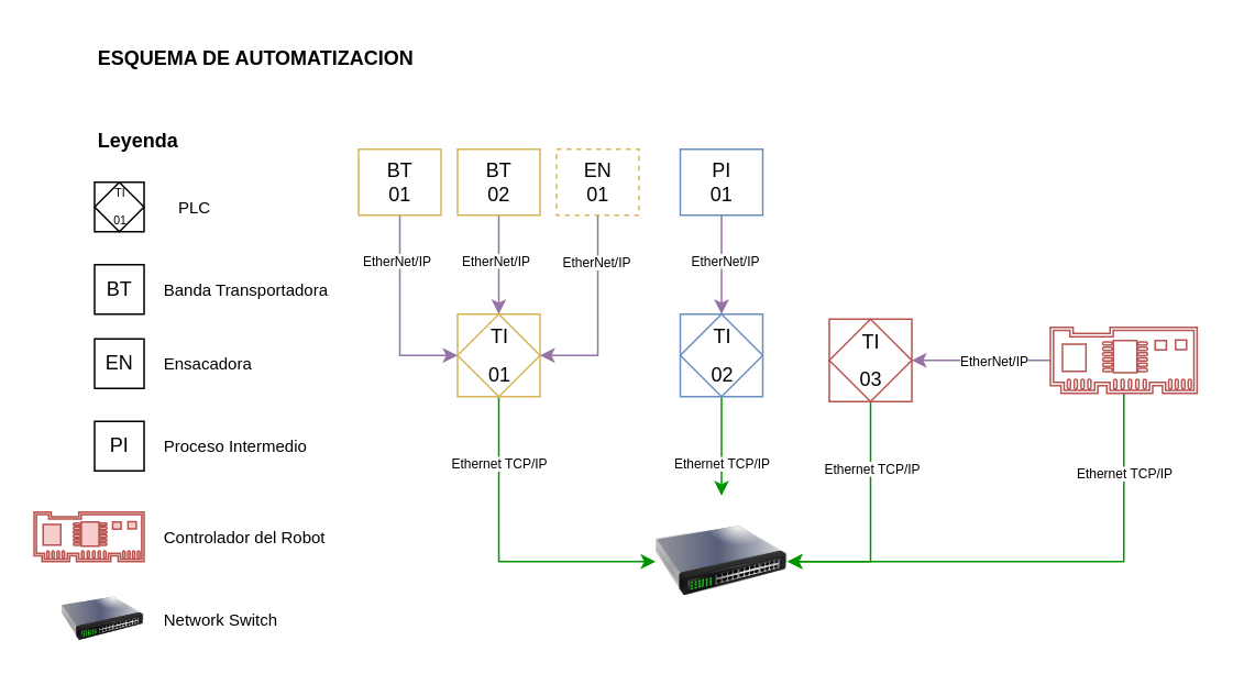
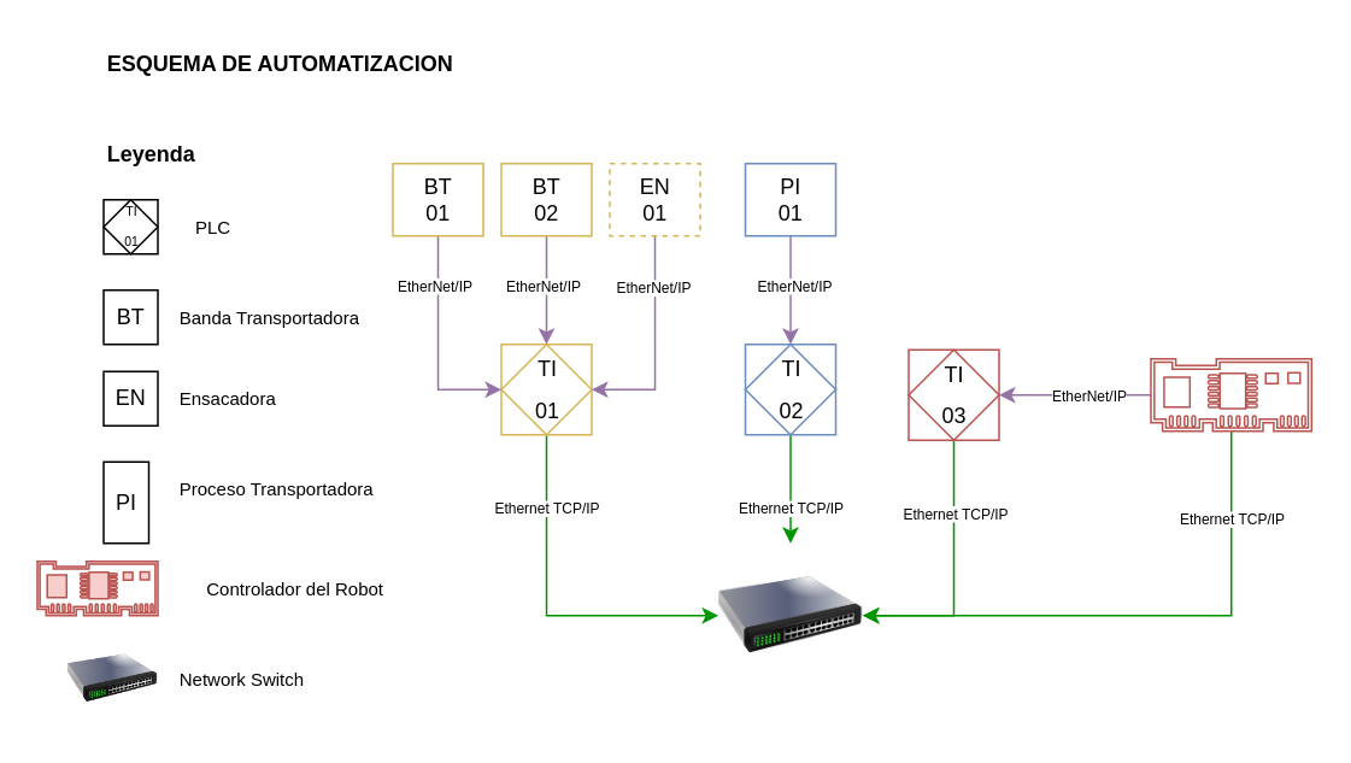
- <mxCell id="33" value="PI" style="whiteSpace=wrap;html=1;dashed=0;" vertex="1" parent="1"><mxGeometry x="56.67" y="255" width="30" height="30" as="geometry" /></mxCell>
+ <mxCell id="33" value="PI" style="whiteSpace=wrap;html=1;dashed=0;" vertex="1" parent="1"><mxGeometry x="56.67" y="255" width="25" height="45" as="geometry" /></mxCell>
- <mxCell id="34" value="Proceso Intermedio" style="text;html=1;align=left;verticalAlign=middle;resizable=0;points=[];autosize=1;strokeColor=none;fillColor=none;fontSize=10;" vertex="1" parent="1"><mxGeometry x="96.67" y="255" width="110" height="30" as="geometry" /></mxCell>
+ <mxCell id="34" value="Proceso Transportadora" style="text;html=1;align=left;verticalAlign=middle;resizable=0;points=[];autosize=1;strokeColor=none;fillColor=none;fontSize=10;" vertex="1" parent="1"><mxGeometry x="96.67" y="255" width="110" height="30" as="geometry" /></mxCell>
- <mxCell id="36" value="Controlador del Robot" style="text;html=1;align=left;verticalAlign=middle;resizable=0;points=[];autosize=1;strokeColor=none;fillColor=none;fontSize=10;" vertex="1" parent="1"><mxGeometry x="96.67" y="310" width="120" height="30" as="geometry" /></mxCell>
+ <mxCell id="36" value="Controlador del Robot" style="text;html=1;align=left;verticalAlign=middle;resizable=0;points=[];autosize=1;strokeColor=none;fillColor=none;fontSize=10;" vertex="1" parent="1"><mxGeometry x="111.67" y="310" width="120" height="30" as="geometry" /></mxCell>
